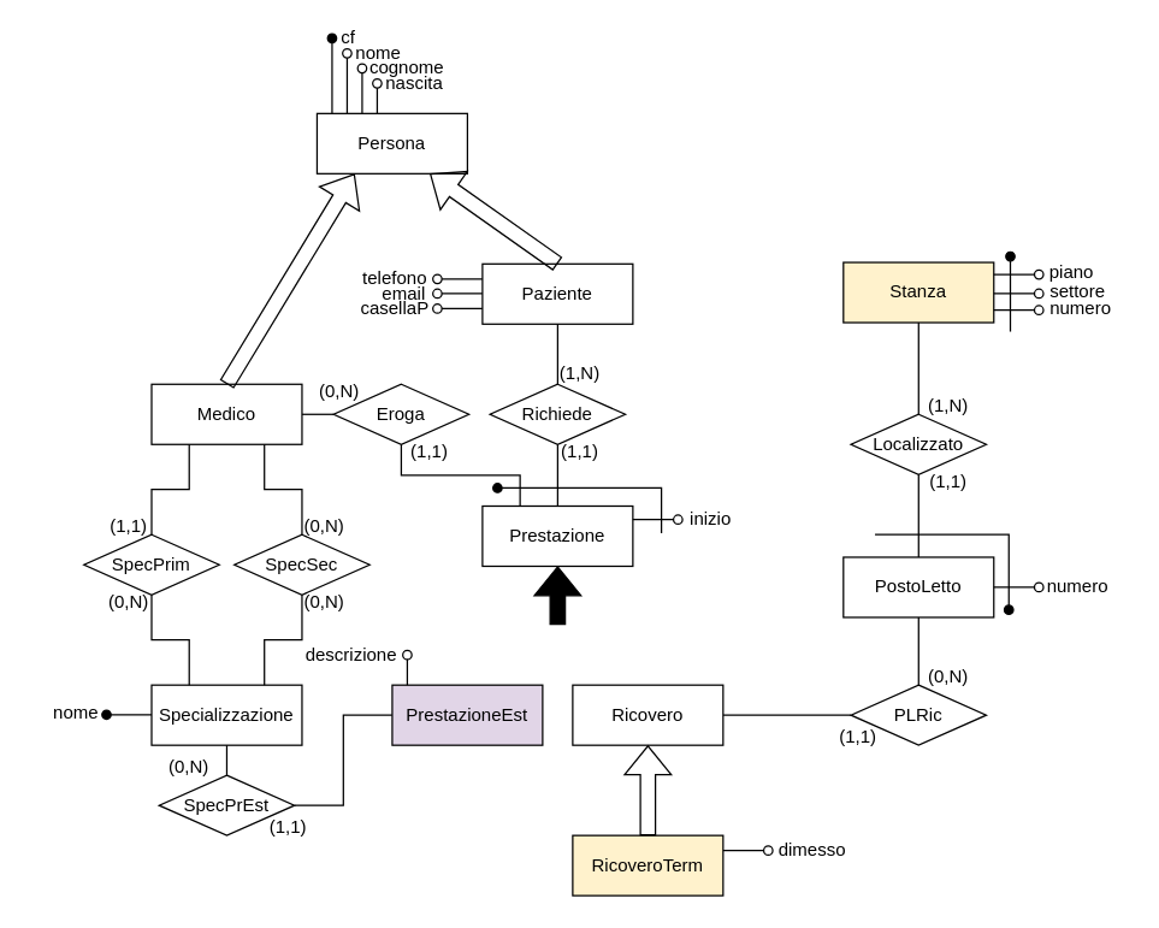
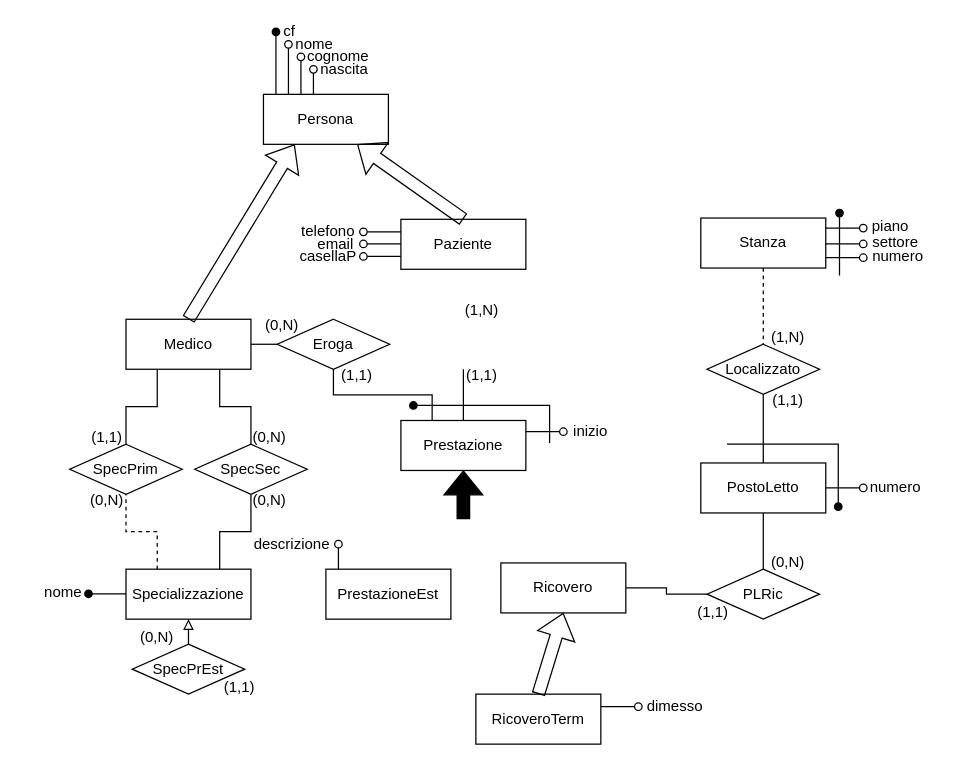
- <mxCell id="32" value="Stanza" style="whiteSpace=wrap;html=1;align=center;fillColor=#fff2cc;" parent="1" vertex="1"><mxGeometry x="560" y="174" width="100" height="40" as="geometry" /></mxCell>
+ <mxCell id="32" value="Stanza" style="whiteSpace=wrap;html=1;align=center;" parent="1" vertex="1"><mxGeometry x="560" y="174" width="100" height="40" as="geometry" /></mxCell>
- <mxCell id="38" style="edgeStyle=orthogonalEdgeStyle;rounded=0;orthogonalLoop=1;jettySize=auto;html=1;exitX=0.5;exitY=0;exitDx=0;exitDy=0;entryX=0.5;entryY=1;entryDx=0;entryDy=0;endArrow=none;endFill=0;" parent="1" source="39" target="5" edge="1"><mxGeometry relative="1" as="geometry" /></mxCell>
- <mxCell id="31" style="edgeStyle=orthogonalEdgeStyle;rounded=0;orthogonalLoop=1;jettySize=auto;html=1;exitX=0.5;exitY=1;exitDx=0;exitDy=0;entryX=0.5;entryY=0;entryDx=0;entryDy=0;endArrow=none;endFill=0;" parent="1" source="32" target="33" edge="1"><mxGeometry relative="1" as="geometry" /></mxCell>
+ <mxCell id="31" style="edgeStyle=orthogonalEdgeStyle;rounded=0;orthogonalLoop=1;jettySize=auto;html=1;exitX=0.5;exitY=1;exitDx=0;exitDy=0;entryX=0.5;entryY=0;entryDx=0;entryDy=0;endArrow=none;endFill=0;dashed=1;" parent="1" source="32" target="33" edge="1"><mxGeometry relative="1" as="geometry" /></mxCell>
- <mxCell id="39" value="Richiede" style="shape=rhombus;perimeter=rhombusPerimeter;whiteSpace=wrap;html=1;align=center;" parent="1" vertex="1"><mxGeometry x="325" y="255" width="90" height="40" as="geometry" /></mxCell>
- <mxCell id="22" value="" style="endArrow=none;html=1;rounded=0;entryX=0.5;entryY=1;entryDx=0;entryDy=0;exitX=0.25;exitY=0;exitDx=0;exitDy=0;" parent="1" source="18" target="17" edge="1"><mxGeometry width="50" height="50" relative="1" as="geometry"><mxPoint x="185" y="465" as="sourcePoint" /><mxPoint x="210" y="405" as="targetPoint" /><Array as="points"><mxPoint x="125" y="425" /><mxPoint x="100" y="425" /></Array></mxGeometry></mxCell>
+ <mxCell id="22" value="" style="endArrow=none;html=1;rounded=0;entryX=0.5;entryY=1;entryDx=0;entryDy=0;exitX=0.25;exitY=0;exitDx=0;exitDy=0;dashed=1;" parent="1" source="18" target="17" edge="1"><mxGeometry width="50" height="50" relative="1" as="geometry"><mxPoint x="185" y="465" as="sourcePoint" /><mxPoint x="210" y="405" as="targetPoint" /><Array as="points"><mxPoint x="125" y="425" /><mxPoint x="100" y="425" /></Array></mxGeometry></mxCell>
- <mxCell id="41" value="PrestazioneEst" style="whiteSpace=wrap;html=1;align=center;fillColor=#e1d5e7;" parent="1" vertex="1"><mxGeometry x="260" y="455" width="100" height="40" as="geometry" /></mxCell>
+ <mxCell id="41" value="PrestazioneEst" style="whiteSpace=wrap;html=1;align=center;" parent="1" vertex="1"><mxGeometry x="260" y="455" width="100" height="40" as="geometry" /></mxCell>
- <mxCell id="74" value="Ricovero" style="whiteSpace=wrap;html=1;align=center;" parent="1" vertex="1"><mxGeometry x="380" y="455" width="100" height="40" as="geometry" /></mxCell>
+ <mxCell id="74" value="Ricovero" style="whiteSpace=wrap;html=1;align=center;" parent="1" vertex="1"><mxGeometry x="400" y="450" width="100" height="40" as="geometry" /></mxCell>
- <mxCell id="43" style="edgeStyle=orthogonalEdgeStyle;rounded=0;orthogonalLoop=1;jettySize=auto;html=1;exitX=0.5;exitY=0;exitDx=0;exitDy=0;entryX=0.5;entryY=1;entryDx=0;entryDy=0;endArrow=none;endFill=0;" parent="1" source="42" target="18" edge="1"><mxGeometry relative="1" as="geometry" /></mxCell>
+ <mxCell id="43" style="edgeStyle=orthogonalEdgeStyle;rounded=0;orthogonalLoop=1;jettySize=auto;html=1;exitX=0.5;exitY=0;exitDx=0;exitDy=0;entryX=0.5;entryY=1;entryDx=0;entryDy=0;endArrow=block;endFill=0;" parent="1" source="42" target="18" edge="1"><mxGeometry relative="1" as="geometry" /></mxCell>
- <mxCell id="40" style="edgeStyle=orthogonalEdgeStyle;rounded=0;orthogonalLoop=1;jettySize=auto;html=1;exitX=0;exitY=0.5;exitDx=0;exitDy=0;entryX=1;entryY=0.5;entryDx=0;entryDy=0;endArrow=none;endFill=0;" parent="1" source="41" target="42" edge="1"><mxGeometry relative="1" as="geometry" /></mxCell>
- <mxCell id="82" value="RicoveroTerm" style="whiteSpace=wrap;html=1;align=center;fillColor=#fff2cc;" parent="1" vertex="1"><mxGeometry x="380" y="555" width="100" height="40" as="geometry" /></mxCell>
+ <mxCell id="82" value="RicoveroTerm" style="whiteSpace=wrap;html=1;align=center;" parent="1" vertex="1"><mxGeometry x="380" y="555" width="100" height="40" as="geometry" /></mxCell>
